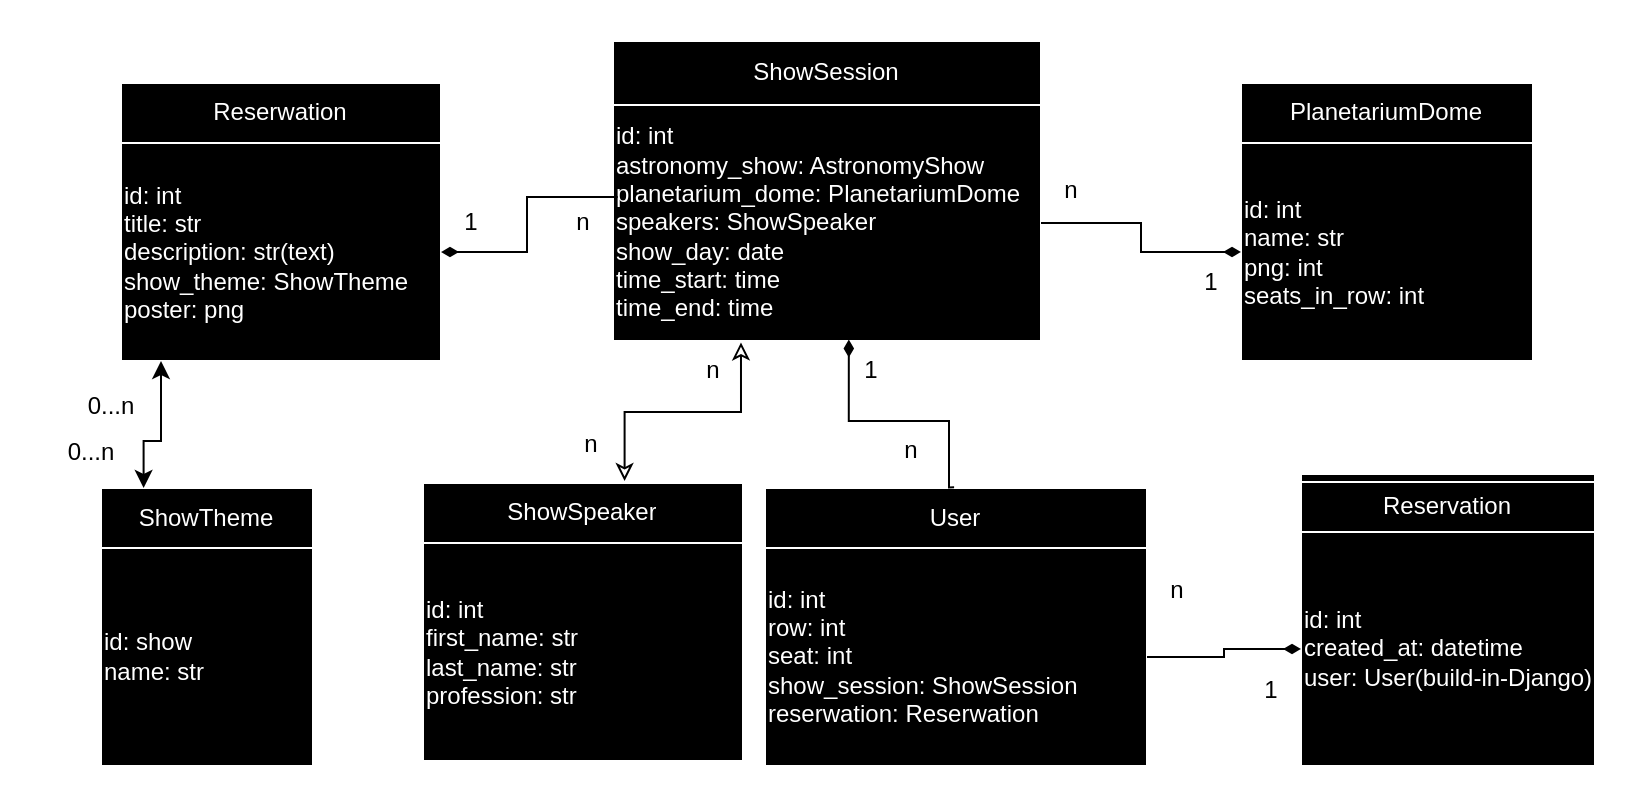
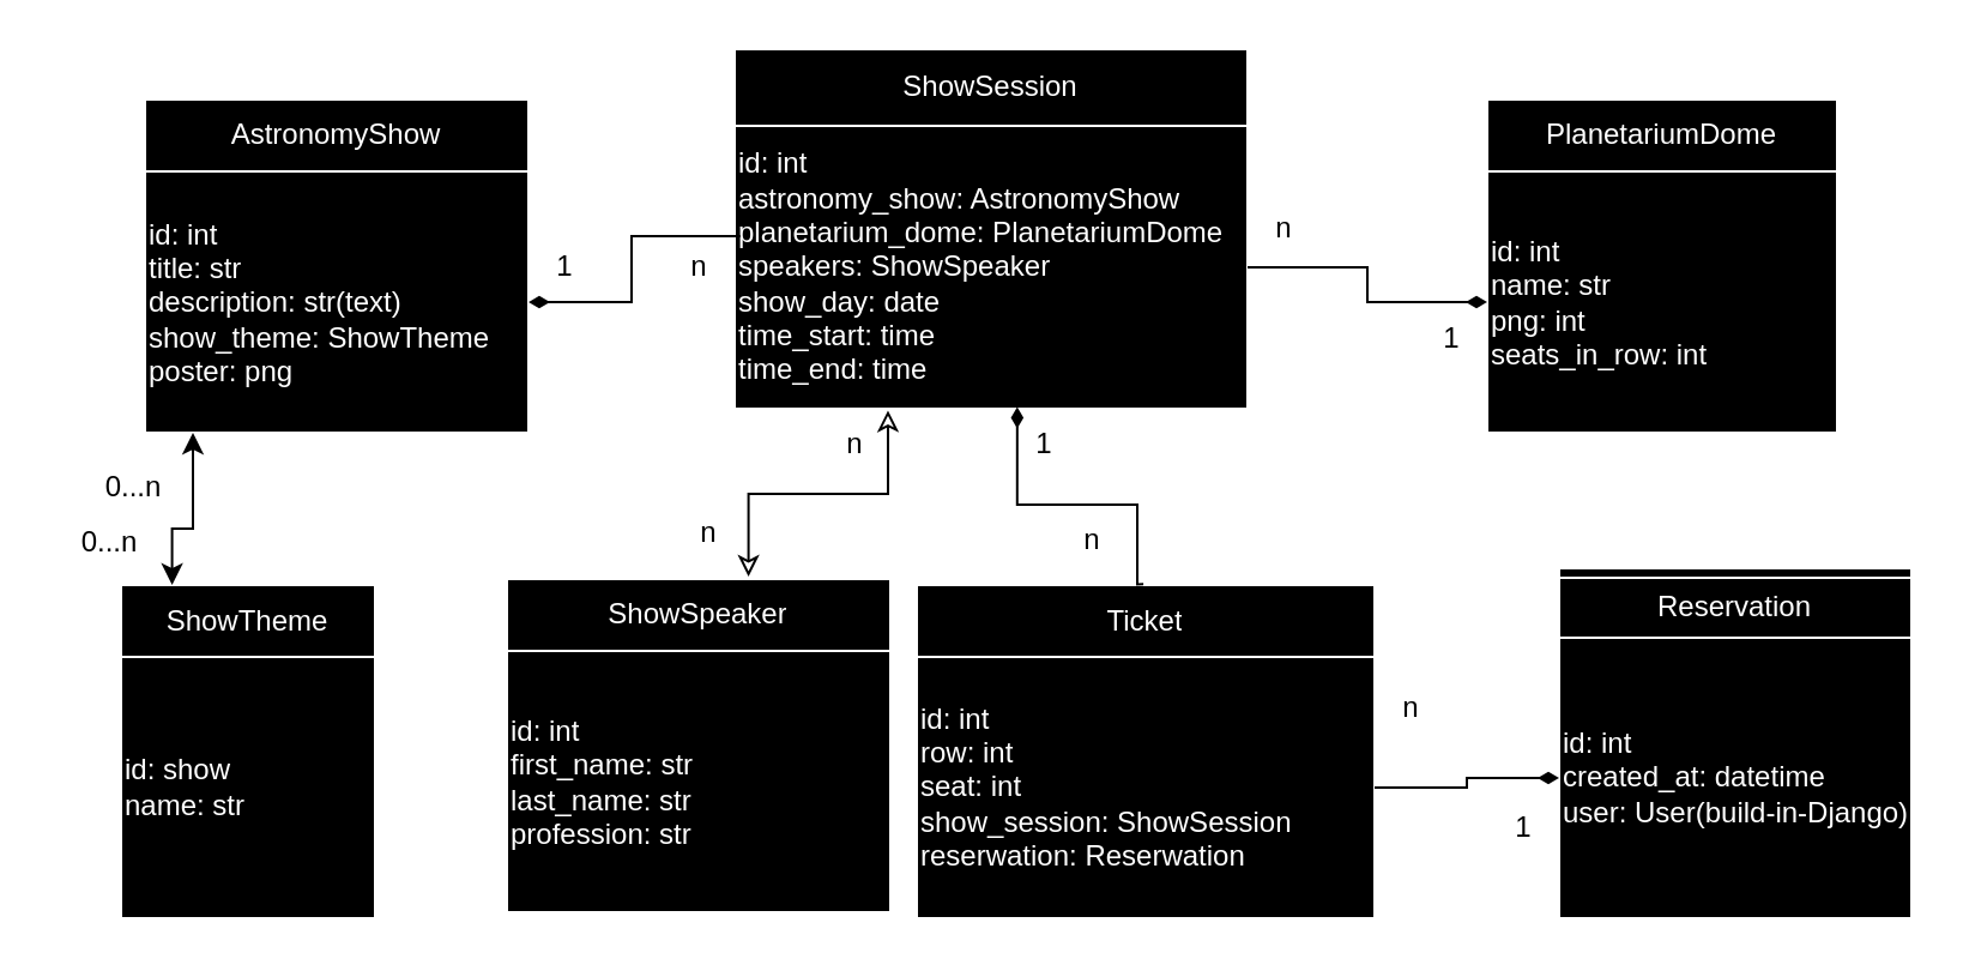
- <mxCell id="9" value="Reserwation" style="shape=partialRectangle;html=1;whiteSpace=wrap;connectable=0;strokeColor=#FFFFFF;overflow=hidden;fillColor=none;top=0;left=0;bottom=0;right=0;pointerEvents=1;perimeterSpacing=1;align=center;fontColor=#FFFFFF;" parent="8" vertex="1"><mxGeometry width="160" height="30" as="geometry"><mxRectangle width="160" height="30" as="alternateBounds" /></mxGeometry></mxCell>
+ <mxCell id="9" value="AstronomyShow" style="shape=partialRectangle;html=1;whiteSpace=wrap;connectable=0;strokeColor=#FFFFFF;overflow=hidden;fillColor=none;top=0;left=0;bottom=0;right=0;pointerEvents=1;perimeterSpacing=1;align=center;fontColor=#FFFFFF;" parent="8" vertex="1"><mxGeometry width="160" height="30" as="geometry"><mxRectangle width="160" height="30" as="alternateBounds" /></mxGeometry></mxCell>
- <mxCell id="24" value="User" style="shape=partialRectangle;html=1;whiteSpace=wrap;connectable=0;strokeColor=#FFFFFF;overflow=hidden;fillColor=none;top=0;left=0;bottom=0;right=0;pointerEvents=1;perimeterSpacing=1;align=center;fontColor=#FFFFFF;" parent="23" vertex="1"><mxGeometry width="191" height="30" as="geometry"><mxRectangle width="191" height="30" as="alternateBounds" /></mxGeometry></mxCell>
+ <mxCell id="24" value="Ticket" style="shape=partialRectangle;html=1;whiteSpace=wrap;connectable=0;strokeColor=#FFFFFF;overflow=hidden;fillColor=none;top=0;left=0;bottom=0;right=0;pointerEvents=1;perimeterSpacing=1;align=center;fontColor=#FFFFFF;" parent="23" vertex="1"><mxGeometry width="191" height="30" as="geometry"><mxRectangle width="191" height="30" as="alternateBounds" /></mxGeometry></mxCell>
